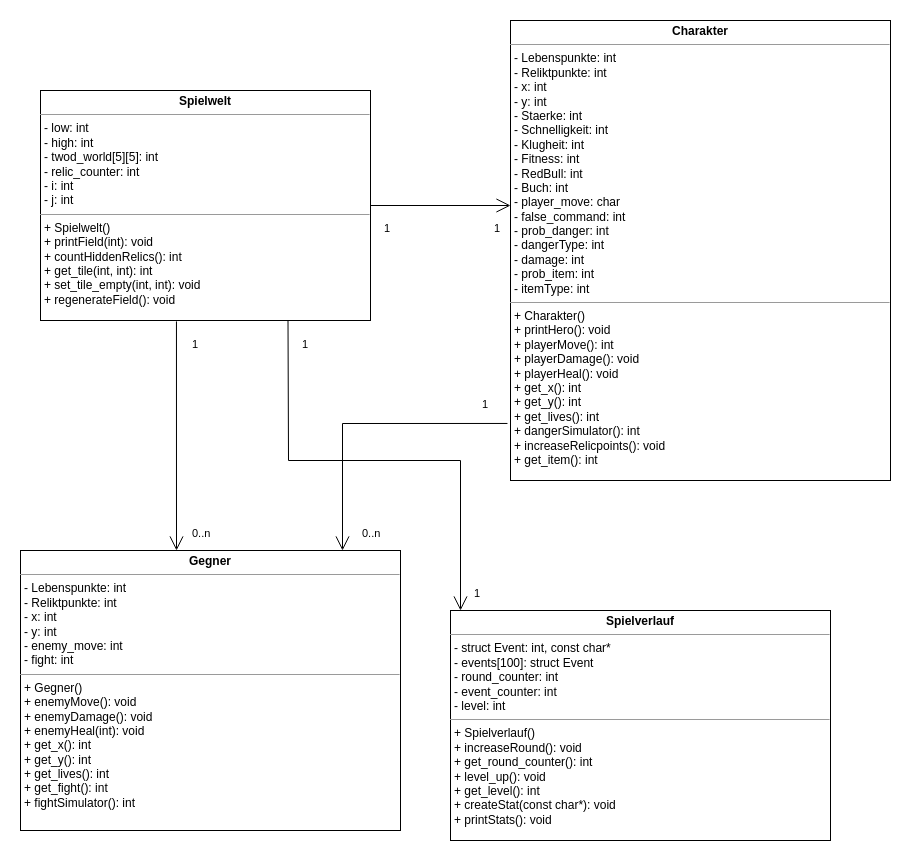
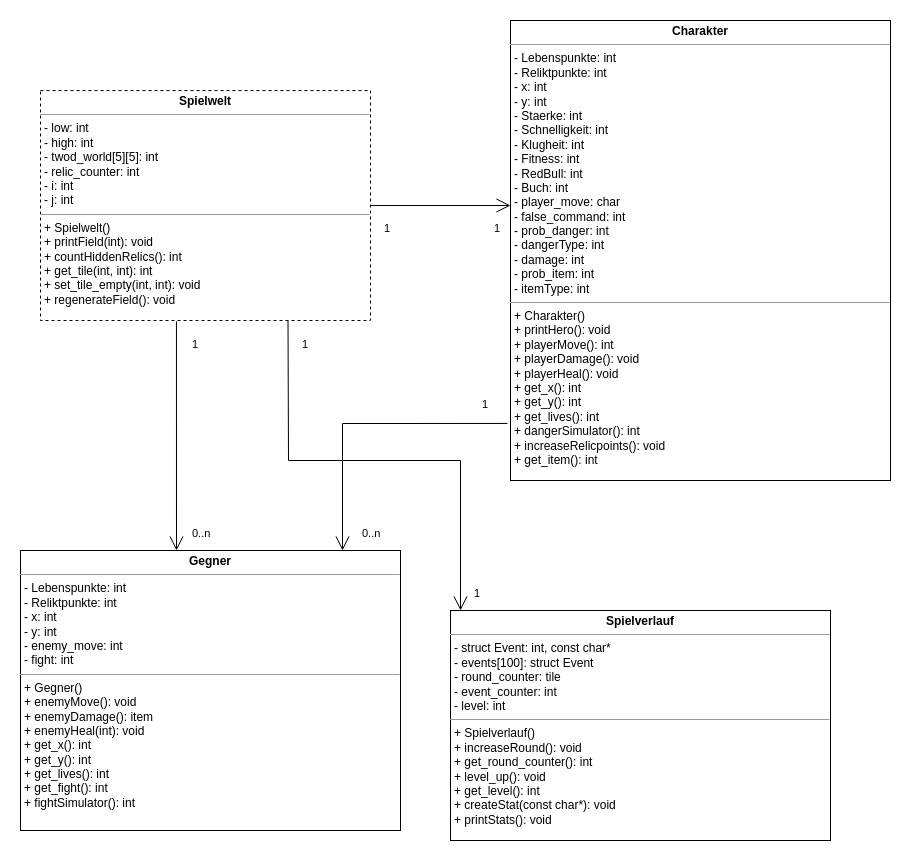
- <mxCell id="2" value="&lt;p style=&quot;margin:0px;margin-top:4px;text-align:center;&quot;&gt;&lt;b&gt;Spielwelt&lt;/b&gt;&lt;br&gt;&lt;/p&gt;&lt;hr size=&quot;1&quot;&gt;&lt;p style=&quot;margin:0px;margin-left:4px;&quot;&gt;- low: int&lt;br&gt;- high: int&lt;/p&gt;&lt;p style=&quot;margin:0px;margin-left:4px;&quot;&gt;- twod_world[5][5]: int&lt;br&gt;&lt;/p&gt;&lt;p style=&quot;margin:0px;margin-left:4px;&quot;&gt;- relic_counter: int&lt;br&gt;&lt;/p&gt;&lt;p style=&quot;margin:0px;margin-left:4px;&quot;&gt;- i: int&lt;br&gt;&lt;/p&gt;&lt;p style=&quot;margin:0px;margin-left:4px;&quot;&gt;- j: int&lt;/p&gt;&lt;hr size=&quot;1&quot;&gt;&lt;p style=&quot;margin:0px;margin-left:4px;&quot;&gt;+ Spielwelt()&lt;br&gt;+ printField(int): void&lt;/p&gt;&lt;p style=&quot;margin:0px;margin-left:4px;&quot;&gt;+&amp;nbsp;countHiddenRelics(): int&lt;/p&gt;&lt;p style=&quot;margin:0px;margin-left:4px;&quot;&gt;+&amp;nbsp;get_tile(int, int): int&amp;nbsp;&lt;/p&gt;&lt;p style=&quot;margin:0px;margin-left:4px;&quot;&gt;+&amp;nbsp;set_tile_empty(int, int): void&lt;/p&gt;&lt;p style=&quot;margin:0px;margin-left:4px;&quot;&gt;+&amp;nbsp;regenerateField(): void&lt;/p&gt;" style="verticalAlign=top;align=left;overflow=fill;fontSize=12;fontFamily=Helvetica;html=1;" parent="1" vertex="1"><mxGeometry x="40" y="90" width="330" height="230" as="geometry" /></mxCell>
+ <mxCell id="2" value="&lt;p style=&quot;margin:0px;margin-top:4px;text-align:center;&quot;&gt;&lt;b&gt;Spielwelt&lt;/b&gt;&lt;br&gt;&lt;/p&gt;&lt;hr size=&quot;1&quot;&gt;&lt;p style=&quot;margin:0px;margin-left:4px;&quot;&gt;- low: int&lt;br&gt;- high: int&lt;/p&gt;&lt;p style=&quot;margin:0px;margin-left:4px;&quot;&gt;- twod_world[5][5]: int&lt;br&gt;&lt;/p&gt;&lt;p style=&quot;margin:0px;margin-left:4px;&quot;&gt;- relic_counter: int&lt;br&gt;&lt;/p&gt;&lt;p style=&quot;margin:0px;margin-left:4px;&quot;&gt;- i: int&lt;br&gt;&lt;/p&gt;&lt;p style=&quot;margin:0px;margin-left:4px;&quot;&gt;- j: int&lt;/p&gt;&lt;hr size=&quot;1&quot;&gt;&lt;p style=&quot;margin:0px;margin-left:4px;&quot;&gt;+ Spielwelt()&lt;br&gt;+ printField(int): void&lt;/p&gt;&lt;p style=&quot;margin:0px;margin-left:4px;&quot;&gt;+&amp;nbsp;countHiddenRelics(): int&lt;/p&gt;&lt;p style=&quot;margin:0px;margin-left:4px;&quot;&gt;+&amp;nbsp;get_tile(int, int): int&amp;nbsp;&lt;/p&gt;&lt;p style=&quot;margin:0px;margin-left:4px;&quot;&gt;+&amp;nbsp;set_tile_empty(int, int): void&lt;/p&gt;&lt;p style=&quot;margin:0px;margin-left:4px;&quot;&gt;+&amp;nbsp;regenerateField(): void&lt;/p&gt;" style="verticalAlign=top;align=left;overflow=fill;fontSize=12;fontFamily=Helvetica;html=1;dashed=1;" parent="1" vertex="1"><mxGeometry x="40" y="90" width="330" height="230" as="geometry" /></mxCell>
- <mxCell id="4" value="&lt;p style=&quot;margin:0px;margin-top:4px;text-align:center;&quot;&gt;&lt;b&gt;Gegner&lt;/b&gt;&lt;/p&gt;&lt;hr size=&quot;1&quot;&gt;&lt;p style=&quot;margin:0px;margin-left:4px;&quot;&gt;- Lebenspunkte: int&lt;br&gt;- Reliktpunkte: int&lt;/p&gt;&lt;p style=&quot;margin:0px;margin-left:4px;&quot;&gt;- x: int&lt;br&gt;&lt;/p&gt;&lt;p style=&quot;margin:0px;margin-left:4px;&quot;&gt;- y: int&lt;br&gt;&lt;/p&gt;&lt;p style=&quot;margin:0px;margin-left:4px;&quot;&gt;- enemy_move: int&lt;br&gt;&lt;/p&gt;&lt;p style=&quot;margin:0px;margin-left:4px;&quot;&gt;- fight: int&lt;/p&gt;&lt;hr size=&quot;1&quot;&gt;&lt;p style=&quot;margin:0px;margin-left:4px;&quot;&gt;+ Gegner()&lt;br&gt;&lt;/p&gt;&lt;p style=&quot;margin:0px;margin-left:4px;&quot;&gt;+ enemyMove(): void&lt;/p&gt;&lt;p style=&quot;margin:0px;margin-left:4px;&quot;&gt;+ enemyDamage(): void&lt;/p&gt;&lt;p style=&quot;margin:0px;margin-left:4px;&quot;&gt;+ enemyHeal(int): void&lt;/p&gt;&lt;p style=&quot;margin:0px;margin-left:4px;&quot;&gt;+ get_x(): int&lt;/p&gt;&lt;p style=&quot;margin:0px;margin-left:4px;&quot;&gt;+&amp;nbsp;get_y(): int&lt;/p&gt;&lt;p style=&quot;margin:0px;margin-left:4px;&quot;&gt;+&amp;nbsp;get_lives(): int&lt;/p&gt;&lt;p style=&quot;margin:0px;margin-left:4px;&quot;&gt;+&amp;nbsp;get_fight(): int&lt;/p&gt;&lt;p style=&quot;margin:0px;margin-left:4px;&quot;&gt;+&amp;nbsp;fightSimulator(): int&lt;/p&gt;" style="verticalAlign=top;align=left;overflow=fill;fontSize=12;fontFamily=Helvetica;html=1;" parent="1" vertex="1"><mxGeometry x="20" y="550" width="380" height="280" as="geometry" /></mxCell>
+ <mxCell id="4" value="&lt;p style=&quot;margin:0px;margin-top:4px;text-align:center;&quot;&gt;&lt;b&gt;Gegner&lt;/b&gt;&lt;/p&gt;&lt;hr size=&quot;1&quot;&gt;&lt;p style=&quot;margin:0px;margin-left:4px;&quot;&gt;- Lebenspunkte: int&lt;br&gt;- Reliktpunkte: int&lt;/p&gt;&lt;p style=&quot;margin:0px;margin-left:4px;&quot;&gt;- x: int&lt;br&gt;&lt;/p&gt;&lt;p style=&quot;margin:0px;margin-left:4px;&quot;&gt;- y: int&lt;br&gt;&lt;/p&gt;&lt;p style=&quot;margin:0px;margin-left:4px;&quot;&gt;- enemy_move: int&lt;br&gt;&lt;/p&gt;&lt;p style=&quot;margin:0px;margin-left:4px;&quot;&gt;- fight: int&lt;/p&gt;&lt;hr size=&quot;1&quot;&gt;&lt;p style=&quot;margin:0px;margin-left:4px;&quot;&gt;+ Gegner()&lt;br&gt;&lt;/p&gt;&lt;p style=&quot;margin:0px;margin-left:4px;&quot;&gt;+ enemyMove(): void&lt;/p&gt;&lt;p style=&quot;margin:0px;margin-left:4px;&quot;&gt;+ enemyDamage(): item&lt;/p&gt;&lt;p style=&quot;margin:0px;margin-left:4px;&quot;&gt;+ enemyHeal(int): void&lt;/p&gt;&lt;p style=&quot;margin:0px;margin-left:4px;&quot;&gt;+ get_x(): int&lt;/p&gt;&lt;p style=&quot;margin:0px;margin-left:4px;&quot;&gt;+&amp;nbsp;get_y(): int&lt;/p&gt;&lt;p style=&quot;margin:0px;margin-left:4px;&quot;&gt;+&amp;nbsp;get_lives(): int&lt;/p&gt;&lt;p style=&quot;margin:0px;margin-left:4px;&quot;&gt;+&amp;nbsp;get_fight(): int&lt;/p&gt;&lt;p style=&quot;margin:0px;margin-left:4px;&quot;&gt;+&amp;nbsp;fightSimulator(): int&lt;/p&gt;" style="verticalAlign=top;align=left;overflow=fill;fontSize=12;fontFamily=Helvetica;html=1;" parent="1" vertex="1"><mxGeometry x="20" y="550" width="380" height="280" as="geometry" /></mxCell>
- <mxCell id="5" value="&lt;p style=&quot;margin:0px;margin-top:4px;text-align:center;&quot;&gt;&lt;b&gt;Spielverlauf&lt;/b&gt;&lt;/p&gt;&lt;hr size=&quot;1&quot;&gt;&lt;p style=&quot;margin:0px;margin-left:4px;&quot;&gt;- struct Event: int, const char*&lt;br&gt;- events[100]:&amp;nbsp;struct Event&lt;/p&gt;&lt;p style=&quot;margin:0px;margin-left:4px;&quot;&gt;- round_counter: int&lt;br&gt;&lt;/p&gt;&lt;p style=&quot;margin:0px;margin-left:4px;&quot;&gt;- event_counter: int&lt;br&gt;&lt;/p&gt;&lt;p style=&quot;margin:0px;margin-left:4px;&quot;&gt;- level: int&lt;/p&gt;&lt;hr size=&quot;1&quot;&gt;&lt;p style=&quot;margin:0px;margin-left:4px;&quot;&gt;+ Spielverlauf()&lt;br&gt;&lt;/p&gt;&lt;p style=&quot;margin:0px;margin-left:4px;&quot;&gt;+ increaseRound(): void&lt;/p&gt;&lt;p style=&quot;margin:0px;margin-left:4px;&quot;&gt;+ get_round_counter(): int&lt;/p&gt;&lt;p style=&quot;margin:0px;margin-left:4px;&quot;&gt;+ level_up(): void&lt;/p&gt;&lt;p style=&quot;margin:0px;margin-left:4px;&quot;&gt;+ get_level(): int&lt;/p&gt;&lt;p style=&quot;margin:0px;margin-left:4px;&quot;&gt;+&amp;nbsp;createStat(const char*): void&lt;/p&gt;&lt;p style=&quot;margin:0px;margin-left:4px;&quot;&gt;+&amp;nbsp;printStats(): void&lt;/p&gt;" style="verticalAlign=top;align=left;overflow=fill;fontSize=12;fontFamily=Helvetica;html=1;" parent="1" vertex="1"><mxGeometry x="450" y="610" width="380" height="230" as="geometry" /></mxCell>
+ <mxCell id="5" value="&lt;p style=&quot;margin:0px;margin-top:4px;text-align:center;&quot;&gt;&lt;b&gt;Spielverlauf&lt;/b&gt;&lt;/p&gt;&lt;hr size=&quot;1&quot;&gt;&lt;p style=&quot;margin:0px;margin-left:4px;&quot;&gt;- struct Event: int, const char*&lt;br&gt;- events[100]:&amp;nbsp;struct Event&lt;/p&gt;&lt;p style=&quot;margin:0px;margin-left:4px;&quot;&gt;- round_counter: tile&lt;br&gt;&lt;/p&gt;&lt;p style=&quot;margin:0px;margin-left:4px;&quot;&gt;- event_counter: int&lt;br&gt;&lt;/p&gt;&lt;p style=&quot;margin:0px;margin-left:4px;&quot;&gt;- level: int&lt;/p&gt;&lt;hr size=&quot;1&quot;&gt;&lt;p style=&quot;margin:0px;margin-left:4px;&quot;&gt;+ Spielverlauf()&lt;br&gt;&lt;/p&gt;&lt;p style=&quot;margin:0px;margin-left:4px;&quot;&gt;+ increaseRound(): void&lt;/p&gt;&lt;p style=&quot;margin:0px;margin-left:4px;&quot;&gt;+ get_round_counter(): int&lt;/p&gt;&lt;p style=&quot;margin:0px;margin-left:4px;&quot;&gt;+ level_up(): void&lt;/p&gt;&lt;p style=&quot;margin:0px;margin-left:4px;&quot;&gt;+ get_level(): int&lt;/p&gt;&lt;p style=&quot;margin:0px;margin-left:4px;&quot;&gt;+&amp;nbsp;createStat(const char*): void&lt;/p&gt;&lt;p style=&quot;margin:0px;margin-left:4px;&quot;&gt;+&amp;nbsp;printStats(): void&lt;/p&gt;" style="verticalAlign=top;align=left;overflow=fill;fontSize=12;fontFamily=Helvetica;html=1;" parent="1" vertex="1"><mxGeometry x="450" y="610" width="380" height="230" as="geometry" /></mxCell>
